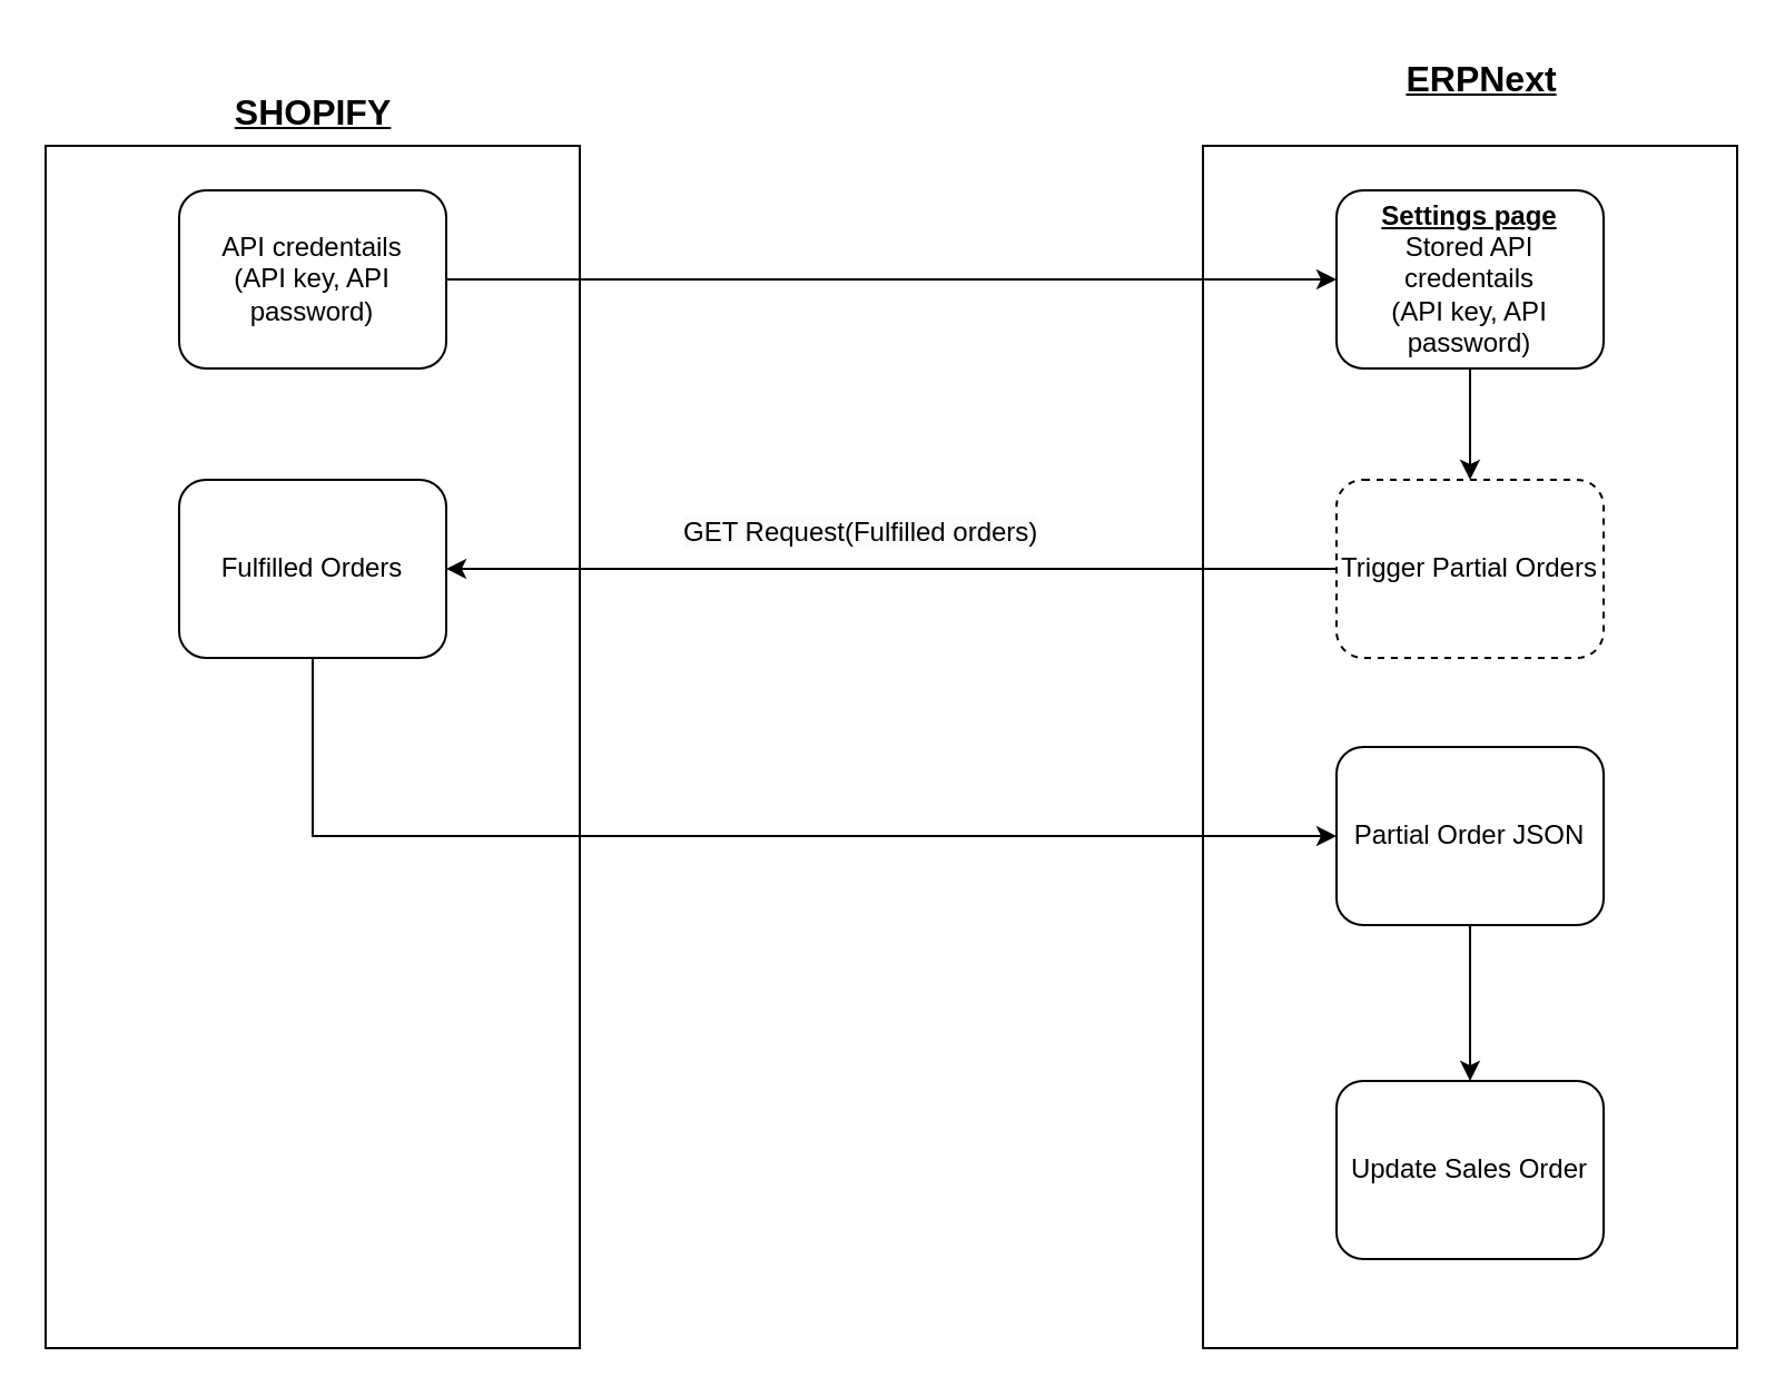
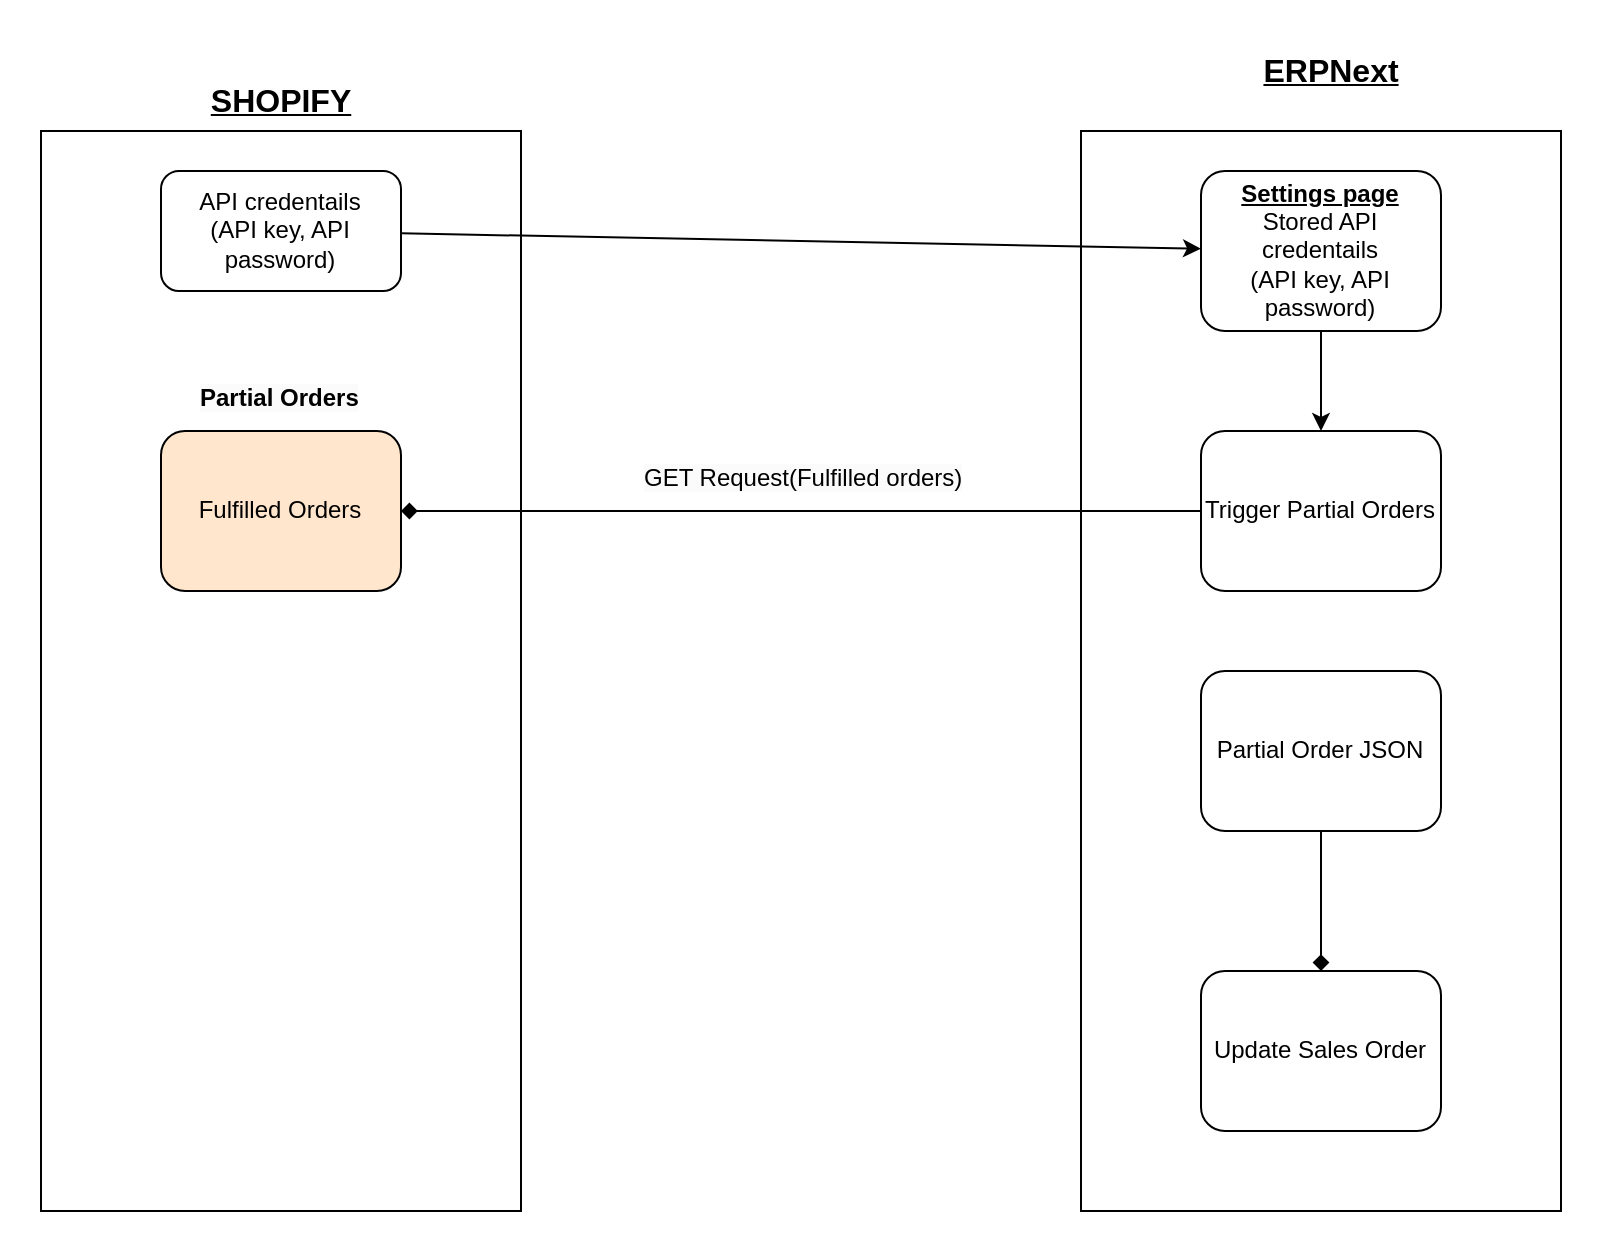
- <mxCell id="7" value="API credentails&lt;br&gt;(API key, API password)" style="rounded=1;whiteSpace=wrap;html=1;" vertex="1" parent="1"><mxGeometry x="80" y="85" width="120" height="80" as="geometry" /></mxCell>
+ <mxCell id="7" value="API credentails&lt;br&gt;(API key, API password)" style="rounded=1;whiteSpace=wrap;html=1;" vertex="1" parent="1"><mxGeometry x="80" y="85" width="120" height="60" as="geometry" /></mxCell>
+ <mxCell id="18" value="&lt;span style=&quot;color: rgb(0, 0, 0); font-family: Helvetica; font-size: 12px; font-style: normal; font-variant-ligatures: normal; font-variant-caps: normal; letter-spacing: normal; orphans: 2; text-align: center; text-indent: 0px; text-transform: none; widows: 2; word-spacing: 0px; -webkit-text-stroke-width: 0px; background-color: rgb(251, 251, 251); text-decoration-thickness: initial; text-decoration-style: initial; text-decoration-color: initial; float: none; display: inline !important;&quot;&gt;Partial Orders&lt;/span&gt;" style="text;whiteSpace=wrap;html=1;fontStyle=1" vertex="1" parent="1"><mxGeometry x="97.5" y="185" width="85" height="30" as="geometry" /></mxCell>
- <mxCell id="12" value="&lt;span style=&quot;color: rgb(0, 0, 0); font-family: Helvetica; font-size: 12px; font-style: normal; font-variant-ligatures: normal; font-variant-caps: normal; font-weight: 400; letter-spacing: normal; orphans: 2; text-align: center; text-indent: 0px; text-transform: none; widows: 2; word-spacing: 0px; -webkit-text-stroke-width: 0px; background-color: rgb(251, 251, 251); text-decoration-thickness: initial; text-decoration-style: initial; text-decoration-color: initial; float: none; display: inline !important;&quot;&gt;GET Request(Fulfilled orders)&lt;/span&gt;" style="text;whiteSpace=wrap;html=1;" vertex="1" parent="1"><mxGeometry x="305" y="225" width="170" height="40" as="geometry" /></mxCell>
+ <mxCell id="12" value="&lt;span style=&quot;color: rgb(0, 0, 0); font-family: Helvetica; font-size: 12px; font-style: normal; font-variant-ligatures: normal; font-variant-caps: normal; font-weight: 400; letter-spacing: normal; orphans: 2; text-align: center; text-indent: 0px; text-transform: none; widows: 2; word-spacing: 0px; -webkit-text-stroke-width: 0px; background-color: rgb(251, 251, 251); text-decoration-thickness: initial; text-decoration-style: initial; text-decoration-color: initial; float: none; display: inline !important;&quot;&gt;GET Request(Fulfilled orders)&lt;/span&gt;" style="text;whiteSpace=wrap;html=1;" vertex="1" parent="1"><mxGeometry x="320" y="225" width="170" height="40" as="geometry" /></mxCell>
- <mxCell id="14" value="Fulfilled Orders" style="rounded=1;whiteSpace=wrap;html=1;" vertex="1" parent="1"><mxGeometry x="80" y="215" width="120" height="80" as="geometry" /></mxCell>
+ <mxCell id="14" value="Fulfilled Orders" style="rounded=1;whiteSpace=wrap;html=1;fillColor=#ffe6cc;" vertex="1" parent="1"><mxGeometry x="80" y="215" width="120" height="80" as="geometry" /></mxCell>
- <mxCell id="10" style="edgeStyle=none;rounded=0;orthogonalLoop=1;jettySize=auto;html=1;exitX=0;exitY=0.5;exitDx=0;exitDy=0;" edge="1" parent="1" source="11" target="14"><mxGeometry relative="1" as="geometry" /></mxCell>
+ <mxCell id="10" style="edgeStyle=none;rounded=0;orthogonalLoop=1;jettySize=auto;html=1;exitX=0;exitY=0.5;exitDx=0;exitDy=0;endArrow=diamond;" edge="1" parent="1" source="11" target="14"><mxGeometry relative="1" as="geometry" /></mxCell>
- <mxCell id="11" value="Trigger Partial Orders" style="rounded=1;whiteSpace=wrap;html=1;dashed=1;" vertex="1" parent="1"><mxGeometry x="600" y="215" width="120" height="80" as="geometry" /></mxCell>
+ <mxCell id="11" value="Trigger Partial Orders" style="rounded=1;whiteSpace=wrap;html=1;" vertex="1" parent="1"><mxGeometry x="600" y="215" width="120" height="80" as="geometry" /></mxCell>
- <mxCell id="13" style="edgeStyle=none;rounded=0;orthogonalLoop=1;jettySize=auto;html=1;entryX=0;entryY=0.5;entryDx=0;entryDy=0;" edge="1" parent="1" source="14" target="16"><mxGeometry relative="1" as="geometry"><Array as="points"><mxPoint x="140" y="375" /></Array></mxGeometry></mxCell>
- <mxCell id="15" style="rounded=0;orthogonalLoop=1;jettySize=auto;html=1;" edge="1" parent="1" source="16" target="17"><mxGeometry relative="1" as="geometry" /></mxCell>
+ <mxCell id="15" style="rounded=0;orthogonalLoop=1;jettySize=auto;html=1;endArrow=diamond;" edge="1" parent="1" source="16" target="17"><mxGeometry relative="1" as="geometry" /></mxCell>
